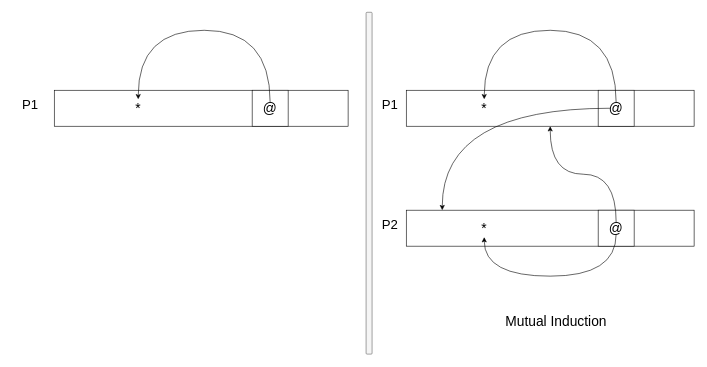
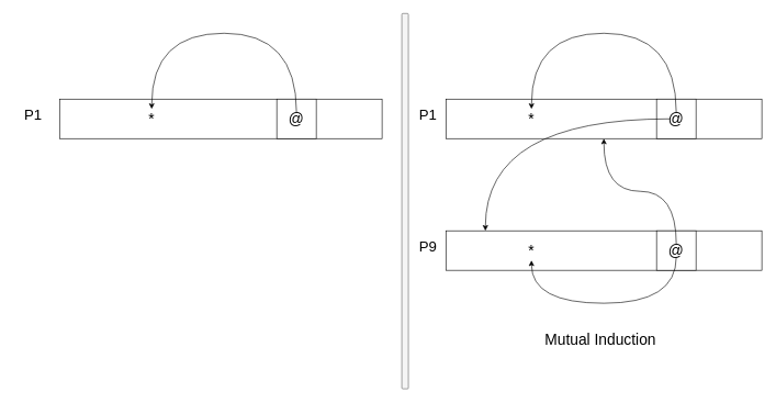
- <mxCell id="16" value="&lt;font style=&quot;font-size: 22px&quot;&gt;P2&lt;/font&gt;" style="text;html=1;strokeColor=none;fillColor=none;align=center;verticalAlign=middle;whiteSpace=wrap;rounded=0;" parent="1" vertex="1"><mxGeometry x="620" y="360" width="60" height="30" as="geometry" /></mxCell>
+ <mxCell id="16" value="&lt;font style=&quot;font-size: 22px&quot;&gt;P9&lt;/font&gt;" style="text;html=1;strokeColor=none;fillColor=none;align=center;verticalAlign=middle;whiteSpace=wrap;rounded=0;" parent="1" vertex="1"><mxGeometry x="620" y="360" width="60" height="30" as="geometry" /></mxCell>
- <mxCell id="8" value="Mutual Induction" style="text;html=1;strokeColor=none;fillColor=none;align=center;verticalAlign=middle;whiteSpace=wrap;rounded=0;fontSize=23;" parent="1" vertex="1"><mxGeometry x="832" y="520" width="190" height="30" as="geometry" /></mxCell>
+ <mxCell id="8" value="Mutual Induction" style="text;html=1;strokeColor=none;fillColor=none;align=center;verticalAlign=middle;whiteSpace=wrap;rounded=0;fontSize=23;" parent="1" vertex="1"><mxGeometry x="817" y="500" width="190" height="30" as="geometry" /></mxCell>
